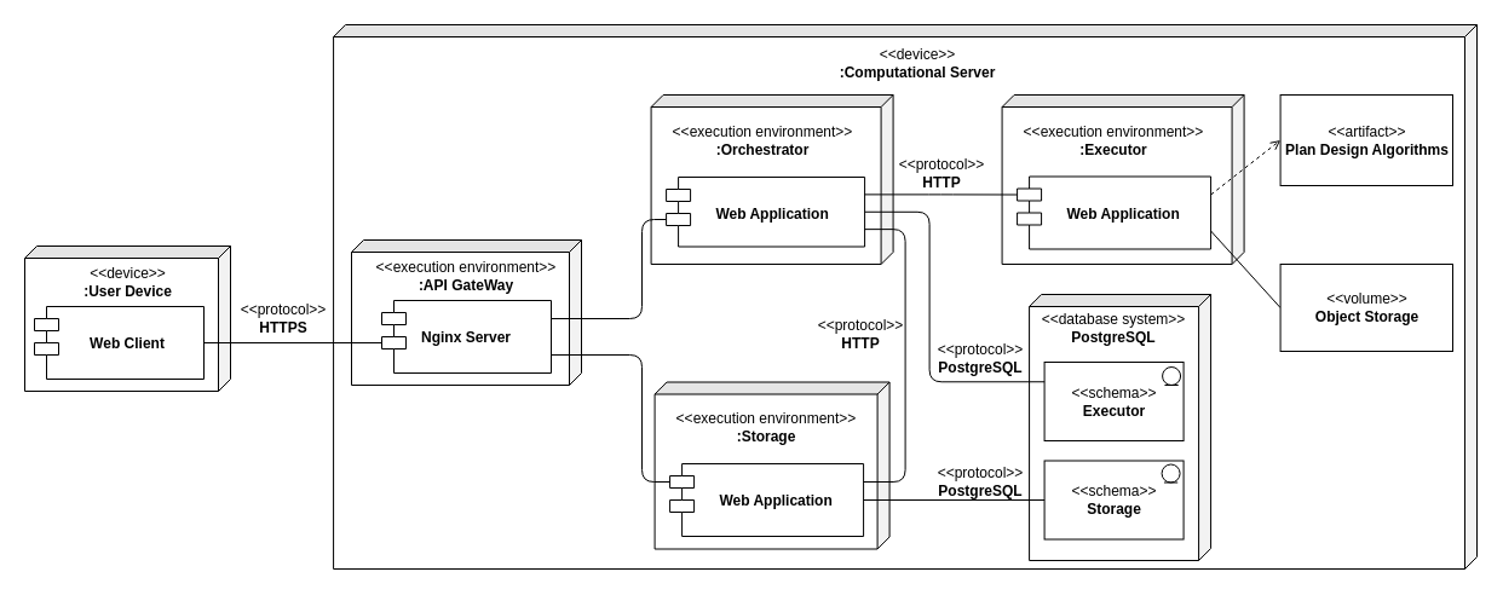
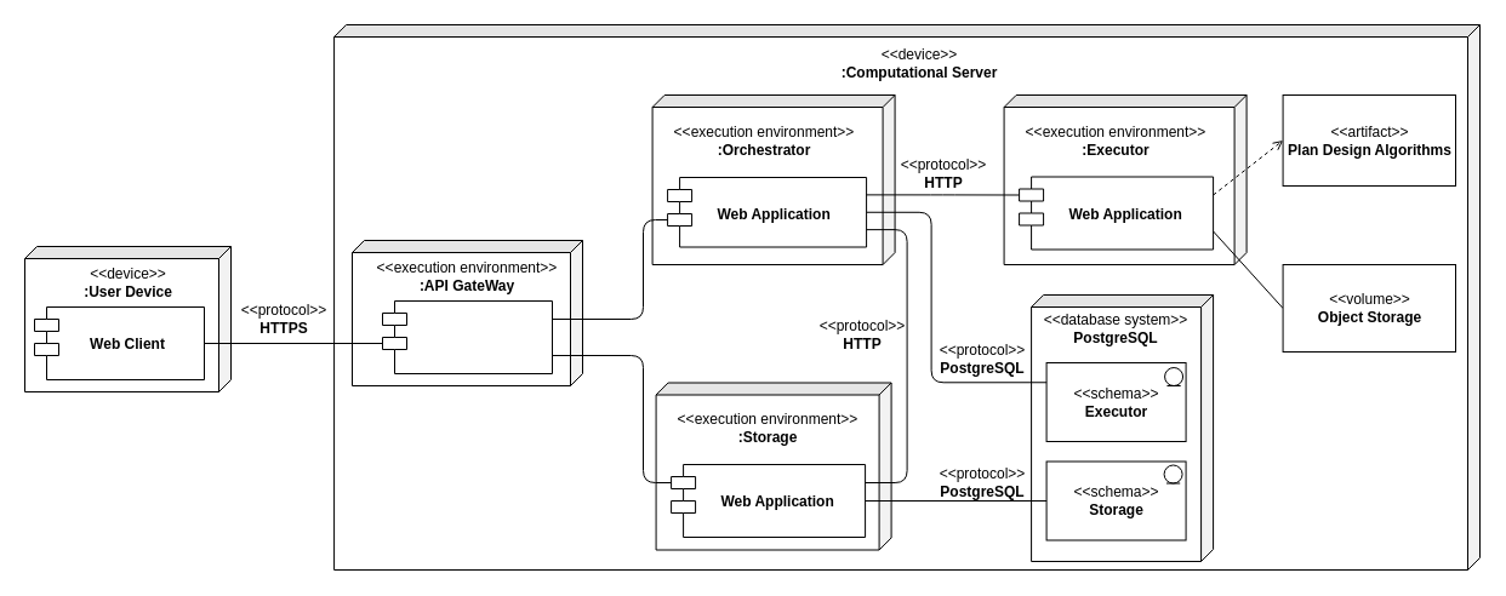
- <mxCell id="44" value="Nginx Server" style="text;align=center;fontStyle=1;verticalAlign=middle;spacingLeft=3;spacingRight=3;strokeColor=none;rotatable=0;points=[[0,0.5],[1,0.5]];portConstraint=eastwest;" vertex="1" parent="40"><mxGeometry x="55" y="67" width="80" height="26" as="geometry" /></mxCell>
